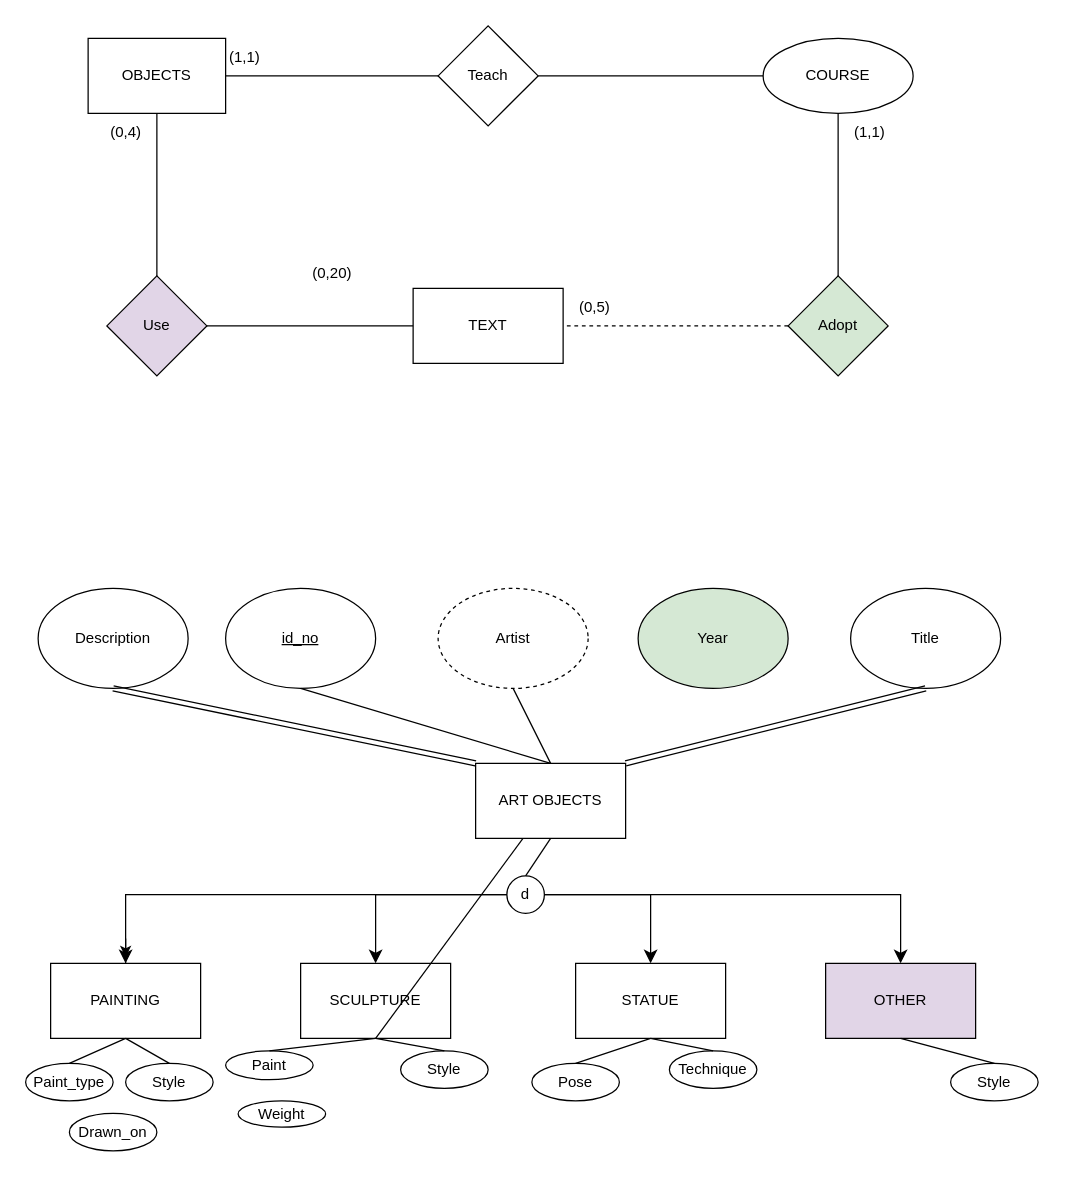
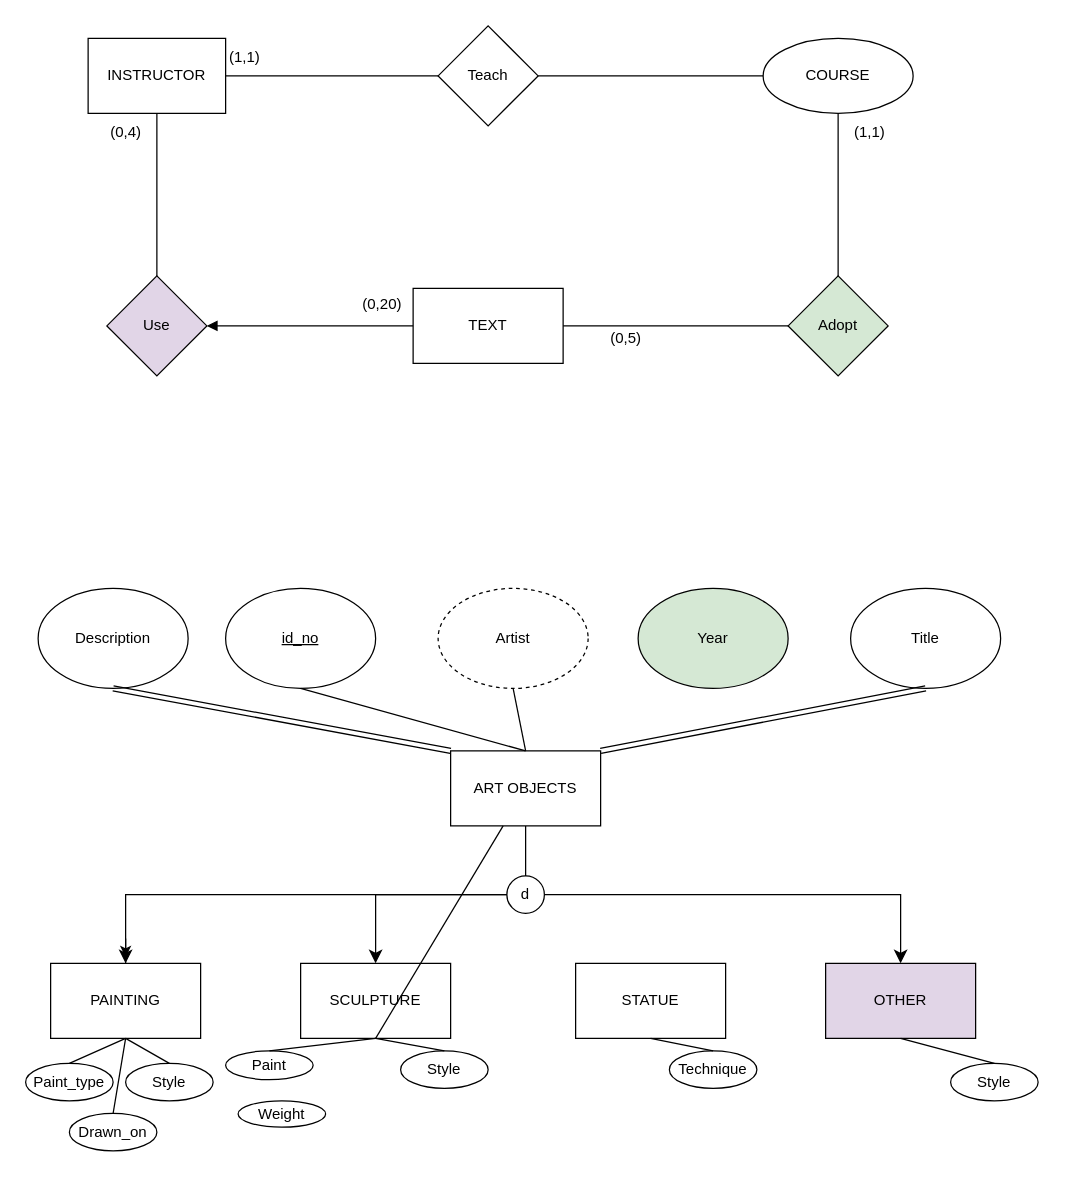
- <mxCell id="2" value="OBJECTS" style="rounded=0;whiteSpace=wrap;html=1;" parent="1" vertex="1"><mxGeometry x="70" y="30" width="110" height="60" as="geometry" /></mxCell>
+ <mxCell id="2" value="INSTRUCTOR" style="rounded=0;whiteSpace=wrap;html=1;" parent="1" vertex="1"><mxGeometry x="70" y="30" width="110" height="60" as="geometry" /></mxCell>
- <mxCell id="16" value="(0,20)" style="text;html=1;align=center;verticalAlign=middle;resizable=0;points=[];autosize=1;strokeColor=none;fillColor=none;" parent="1" vertex="1"><mxGeometry x="240" y="203" width="50" height="30" as="geometry" /></mxCell>
+ <mxCell id="16" value="(0,20)" style="text;html=1;align=center;verticalAlign=middle;resizable=0;points=[];autosize=1;strokeColor=none;fillColor=none;" parent="1" vertex="1"><mxGeometry x="280" y="228" width="50" height="30" as="geometry" /></mxCell>
- <mxCell id="15" value="(0,5)" style="text;html=1;align=center;verticalAlign=middle;resizable=0;points=[];autosize=1;strokeColor=none;fillColor=none;" parent="1" vertex="1"><mxGeometry x="450" y="230" width="50" height="30" as="geometry" /></mxCell>
+ <mxCell id="15" value="(0,5)" style="text;html=1;align=center;verticalAlign=middle;resizable=0;points=[];autosize=1;strokeColor=none;fillColor=none;" parent="1" vertex="1"><mxGeometry x="475" y="255" width="50" height="30" as="geometry" /></mxCell>
- <mxCell id="12" value="" style="endArrow=none;html=1;rounded=0;entryX=1;entryY=0.5;entryDx=0;entryDy=0;exitX=0;exitY=0.5;exitDx=0;exitDy=0;" parent="1" source="4" target="6" edge="1"><mxGeometry width="50" height="50" relative="1" as="geometry"><mxPoint x="400" y="290" as="sourcePoint" /><mxPoint x="450" y="240" as="targetPoint" /></mxGeometry></mxCell>
+ <mxCell id="12" value="" style="endArrow=block;html=1;rounded=0;entryX=1;entryY=0.5;entryDx=0;entryDy=0;exitX=0;exitY=0.5;exitDx=0;exitDy=0;" parent="1" source="4" target="6" edge="1"><mxGeometry width="50" height="50" relative="1" as="geometry"><mxPoint x="400" y="290" as="sourcePoint" /><mxPoint x="450" y="240" as="targetPoint" /></mxGeometry></mxCell>
- <mxCell id="11" value="" style="endArrow=none;html=1;rounded=0;exitX=0;exitY=0.5;exitDx=0;exitDy=0;entryX=1;entryY=0.5;entryDx=0;entryDy=0;dashed=1;" parent="1" source="7" target="4" edge="1"><mxGeometry width="50" height="50" relative="1" as="geometry"><mxPoint x="400" y="290" as="sourcePoint" /><mxPoint x="450" y="240" as="targetPoint" /></mxGeometry></mxCell>
+ <mxCell id="11" value="" style="endArrow=none;html=1;rounded=0;exitX=0;exitY=0.5;exitDx=0;exitDy=0;entryX=1;entryY=0.5;entryDx=0;entryDy=0;" parent="1" source="7" target="4" edge="1"><mxGeometry width="50" height="50" relative="1" as="geometry"><mxPoint x="400" y="290" as="sourcePoint" /><mxPoint x="450" y="240" as="targetPoint" /></mxGeometry></mxCell>
- <mxCell id="17" value="ART OBJECTS" style="rounded=0;whiteSpace=wrap;html=1;" parent="1" vertex="1"><mxGeometry x="380" y="610" width="120" height="60" as="geometry" /></mxCell>
+ <mxCell id="17" value="ART OBJECTS" style="rounded=0;whiteSpace=wrap;html=1;" parent="1" vertex="1"><mxGeometry x="360" y="600" width="120" height="60" as="geometry" /></mxCell>
- <mxCell id="35" value="" style="edgeStyle=segmentEdgeStyle;endArrow=classic;html=1;curved=0;rounded=0;endSize=8;startSize=8;entryX=0.5;entryY=0;entryDx=0;entryDy=0;exitX=1;exitY=0.5;exitDx=0;exitDy=0;" parent="1" source="27" target="32" edge="1"><mxGeometry width="50" height="50" relative="1" as="geometry"><mxPoint x="400" y="770" as="sourcePoint" /><mxPoint x="450" y="720" as="targetPoint" /></mxGeometry></mxCell>
- <mxCell id="46" value="" style="endArrow=none;html=1;rounded=0;exitX=0.5;exitY=0;exitDx=0;exitDy=0;entryX=0.5;entryY=1;entryDx=0;entryDy=0;" parent="1" source="44" target="32" edge="1"><mxGeometry width="50" height="50" relative="1" as="geometry"><mxPoint x="310" y="840" as="sourcePoint" /><mxPoint x="315" y="890" as="targetPoint" /></mxGeometry></mxCell>
+ <mxCell id="53" value="" style="endArrow=none;html=1;rounded=0;exitX=0.5;exitY=0;exitDx=0;exitDy=0;entryX=0.5;entryY=1;entryDx=0;entryDy=0;" parent="1" source="52" target="30" edge="1"><mxGeometry width="50" height="50" relative="1" as="geometry"><mxPoint x="310" y="840" as="sourcePoint" /><mxPoint x="235" y="890" as="targetPoint" /></mxGeometry></mxCell>
- <mxCell id="44" value="Pose" style="ellipse;whiteSpace=wrap;html=1;" parent="1" vertex="1"><mxGeometry x="425" y="850" width="70" height="30" as="geometry" /></mxCell>
